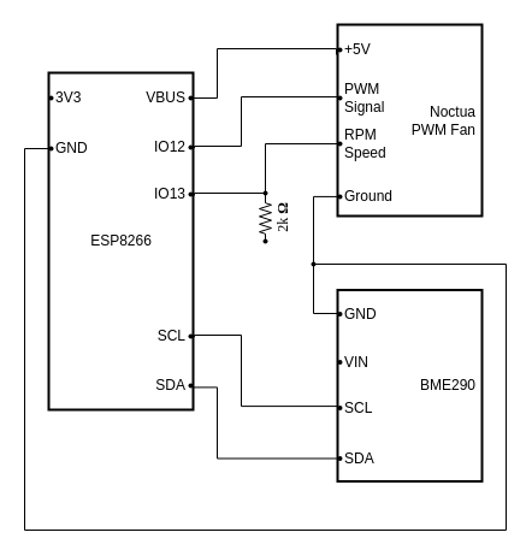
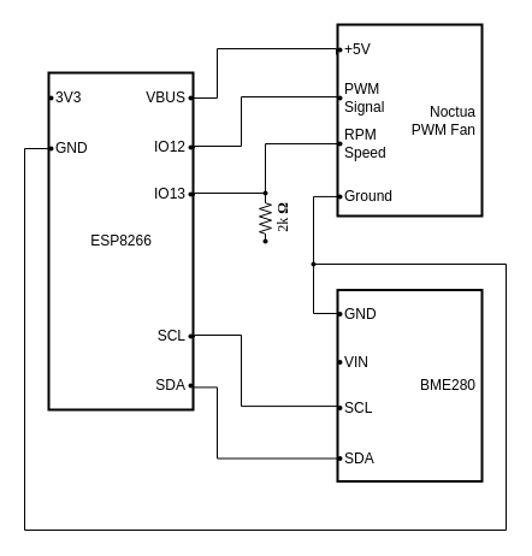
- <mxCell id="13" value="BME290" style="verticalLabelPosition=middle;verticalAlign=middle;html=1;shape=mxgraph.basic.rect;fillColor2=none;strokeWidth=2;size=20;indent=5;labelPosition=center;align=right;fontFamily=Helvetica;spacingRight=4;" vertex="1" parent="1"><mxGeometry x="280" y="240.5" width="120" height="159" as="geometry" /></mxCell>
+ <mxCell id="13" value="BME280" style="verticalLabelPosition=middle;verticalAlign=middle;html=1;shape=mxgraph.basic.rect;fillColor2=none;strokeWidth=2;size=20;indent=5;labelPosition=center;align=right;fontFamily=Helvetica;spacingRight=4;" vertex="1" parent="1"><mxGeometry x="280" y="240.5" width="120" height="159" as="geometry" /></mxCell>
